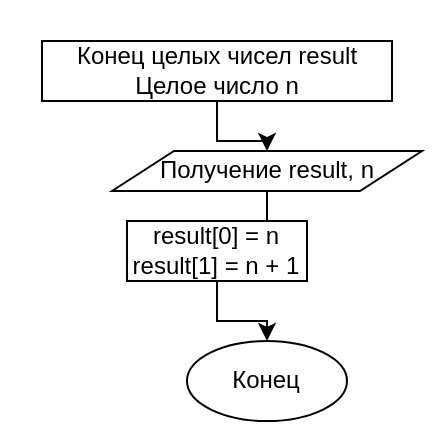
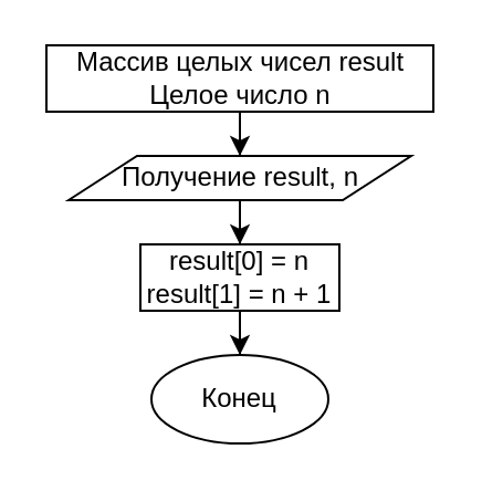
- <mxCell id="3" value="Конец целых чисел result&lt;br&gt;Целое число n" style="rounded=0;whiteSpace=wrap;html=1;" vertex="1" parent="1"><mxGeometry x="20.5" y="20" width="175" height="30" as="geometry" /></mxCell>
+ <mxCell id="3" value="Массив целых чисел result&lt;br&gt;Целое число n" style="rounded=0;whiteSpace=wrap;html=1;" vertex="1" parent="1"><mxGeometry x="20.5" y="20" width="175" height="30" as="geometry" /></mxCell>
- <mxCell id="5" value="Получение result, n" style="shape=parallelogram;perimeter=parallelogramPerimeter;whiteSpace=wrap;html=1;" vertex="1" parent="1"><mxGeometry x="55.5" y="75" width="155" height="20" as="geometry" /></mxCell>
+ <mxCell id="5" value="Получение result, n" style="shape=parallelogram;perimeter=parallelogramPerimeter;whiteSpace=wrap;html=1;" vertex="1" parent="1"><mxGeometry x="30.5" y="70" width="155" height="20" as="geometry" /></mxCell>
- <mxCell id="6" value="Конец" style="ellipse;whiteSpace=wrap;html=1;" vertex="1" parent="1"><mxGeometry x="93" y="170" width="80" height="40" as="geometry" /></mxCell>
+ <mxCell id="6" value="Конец" style="ellipse;whiteSpace=wrap;html=1;" vertex="1" parent="1"><mxGeometry x="68" y="160" width="80" height="40" as="geometry" /></mxCell>
